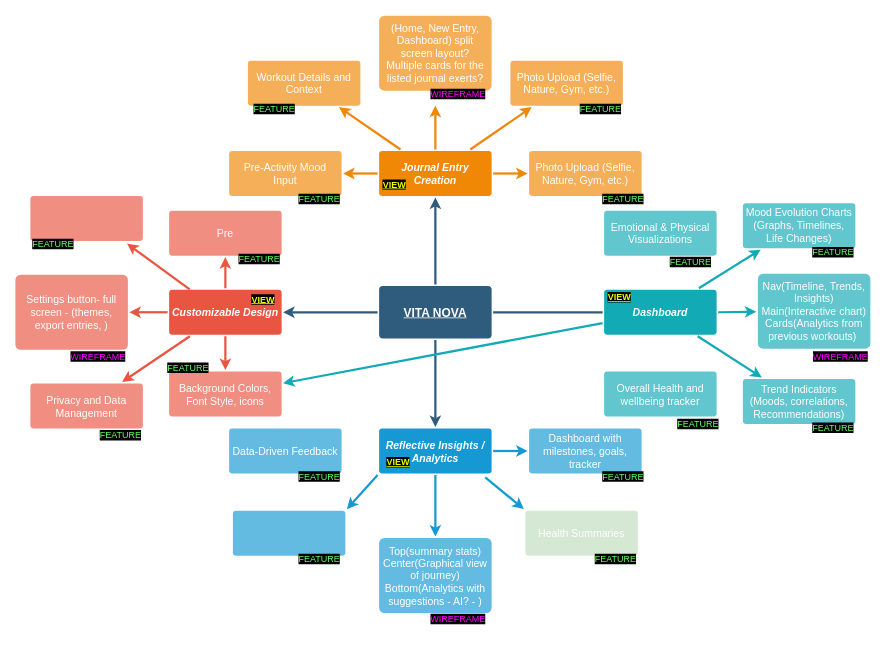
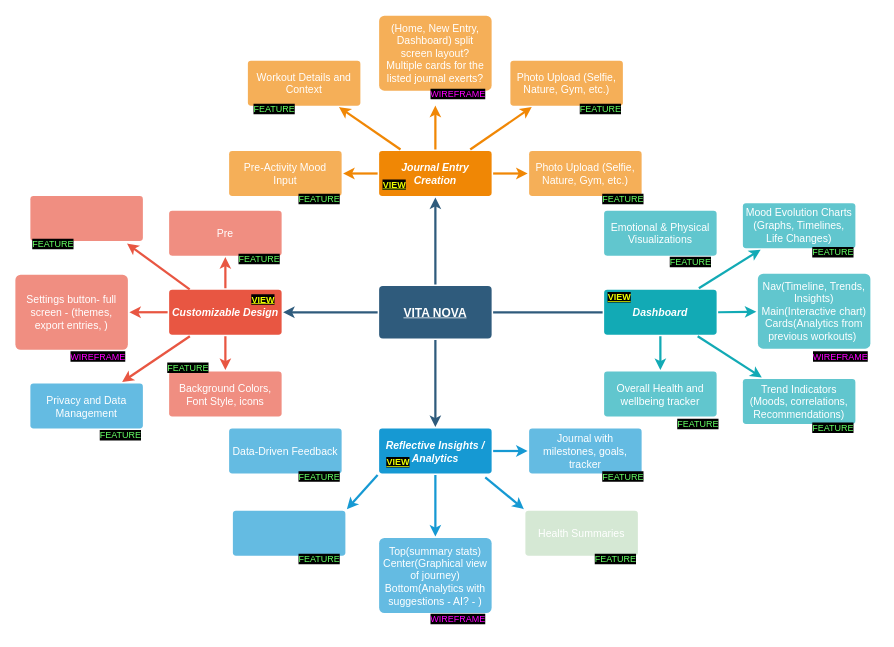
- <mxCell id="29" value="" style="edgeStyle=none;rounded=1;jumpStyle=none;html=1;shadow=0;labelBackgroundColor=none;startArrow=none;startFill=0;jettySize=auto;orthogonalLoop=1;strokeColor=#12AAB5;strokeWidth=3;fontFamily=Helvetica;fontSize=14;fontColor=#FFFFFF;spacing=5;fontStyle=1;fillColor=#b0e3e6;movable=0;resizable=0;rotatable=0;deletable=0;editable=0;locked=1;connectable=0;" parent="1" source="27" target="11" edge="1"><mxGeometry relative="1" as="geometry" /></mxCell>
+ <mxCell id="29" value="" style="edgeStyle=none;rounded=1;jumpStyle=none;html=1;shadow=0;labelBackgroundColor=none;startArrow=none;startFill=0;jettySize=auto;orthogonalLoop=1;strokeColor=#12AAB5;strokeWidth=3;fontFamily=Helvetica;fontSize=14;fontColor=#FFFFFF;spacing=5;fontStyle=1;fillColor=#b0e3e6;movable=0;resizable=0;rotatable=0;deletable=0;editable=0;locked=1;connectable=0;" parent="1" source="27" target="28" edge="1"><mxGeometry relative="1" as="geometry" /></mxCell>
- <mxCell id="12" value="Privacy and Data Management" style="rounded=1;whiteSpace=wrap;html=1;shadow=0;labelBackgroundColor=none;strokeColor=none;strokeWidth=3;fillColor=#f08e81;fontFamily=Helvetica;fontSize=14;fontColor=#FFFFFF;align=center;spacing=5;fontStyle=0;arcSize=7;perimeterSpacing=2;movable=0;resizable=0;rotatable=0;deletable=0;editable=0;locked=1;connectable=0;" parent="1" vertex="1"><mxGeometry x="40" y="510.5" width="150" height="60" as="geometry" /></mxCell>
+ <mxCell id="12" value="Privacy and Data Management" style="rounded=1;whiteSpace=wrap;html=1;shadow=0;labelBackgroundColor=none;strokeColor=none;strokeWidth=3;fillColor=#64bbe2;fontFamily=Helvetica;fontSize=14;fontColor=#FFFFFF;align=center;spacing=5;fontStyle=0;arcSize=7;perimeterSpacing=2;movable=0;resizable=0;rotatable=0;deletable=0;editable=0;locked=1;connectable=0;" parent="1" vertex="1"><mxGeometry x="40" y="510.5" width="150" height="60" as="geometry" /></mxCell>
- <mxCell id="17" value="Dashboard with milestones, goals, tracker" style="rounded=1;whiteSpace=wrap;html=1;shadow=0;labelBackgroundColor=none;strokeColor=none;strokeWidth=3;fillColor=#64bbe2;fontFamily=Helvetica;fontSize=14;fontColor=#FFFFFF;align=center;spacing=5;arcSize=7;perimeterSpacing=2;movable=0;resizable=0;rotatable=0;deletable=0;editable=0;locked=1;connectable=0;" parent="1" vertex="1"><mxGeometry x="705" y="570.5" width="150" height="60" as="geometry" /></mxCell>
+ <mxCell id="17" value="Journal with milestones, goals, tracker" style="rounded=1;whiteSpace=wrap;html=1;shadow=0;labelBackgroundColor=none;strokeColor=none;strokeWidth=3;fillColor=#64bbe2;fontFamily=Helvetica;fontSize=14;fontColor=#FFFFFF;align=center;spacing=5;arcSize=7;perimeterSpacing=2;movable=0;resizable=0;rotatable=0;deletable=0;editable=0;locked=1;connectable=0;" parent="1" vertex="1"><mxGeometry x="705" y="570.5" width="150" height="60" as="geometry" /></mxCell>
